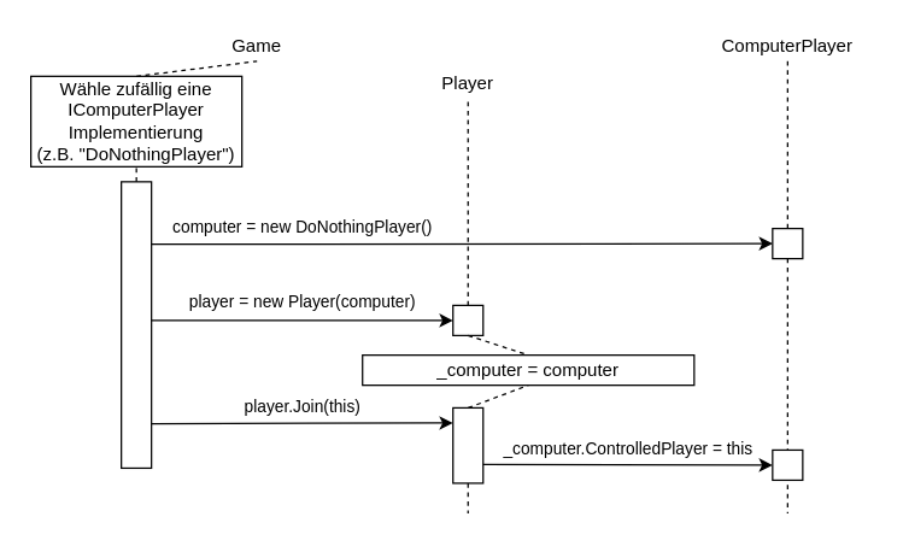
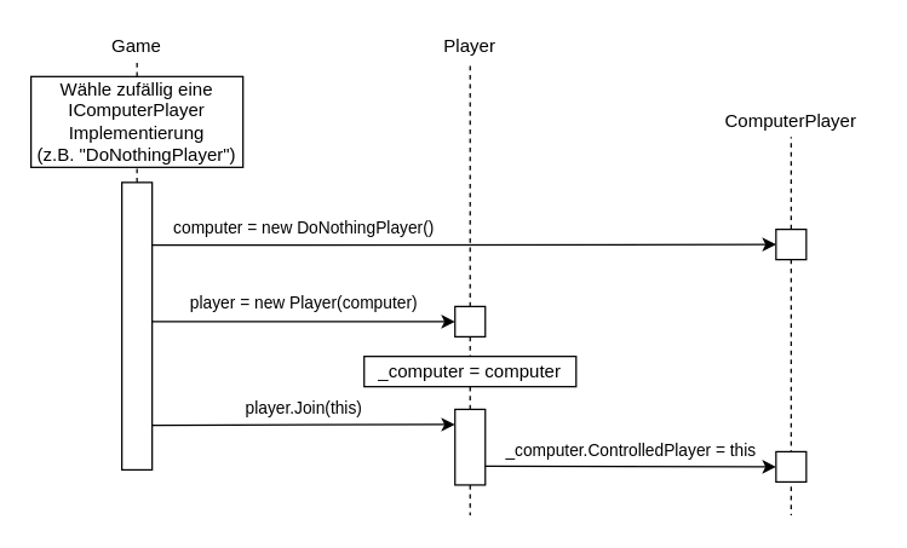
- <mxCell id="2" value="Game" style="text;html=1;strokeColor=none;fillColor=none;align=center;verticalAlign=middle;whiteSpace=wrap;rounded=0;" vertex="1" parent="1"><mxGeometry x="150" y="20" width="40" height="20" as="geometry" /></mxCell>
+ <mxCell id="2" value="Game" style="text;html=1;strokeColor=none;fillColor=none;align=center;verticalAlign=middle;whiteSpace=wrap;rounded=0;" vertex="1" parent="1"><mxGeometry x="70" y="20" width="40" height="20" as="geometry" /></mxCell>
- <mxCell id="12" value="ComputerPlayer" style="text;html=1;strokeColor=none;fillColor=none;align=center;verticalAlign=middle;whiteSpace=wrap;rounded=0;" vertex="1" parent="1"><mxGeometry x="467" y="20" width="110" height="20" as="geometry" /></mxCell>
+ <mxCell id="12" value="ComputerPlayer" style="text;html=1;strokeColor=none;fillColor=none;align=center;verticalAlign=middle;whiteSpace=wrap;rounded=0;" vertex="1" parent="1"><mxGeometry x="467" y="70" width="110" height="20" as="geometry" /></mxCell>
- <mxCell id="6" value="Player" style="text;html=1;strokeColor=none;fillColor=none;align=center;verticalAlign=middle;whiteSpace=wrap;rounded=0;" vertex="1" parent="1"><mxGeometry x="290" y="45" width="40" height="20" as="geometry" /></mxCell>
+ <mxCell id="6" value="Player" style="text;html=1;strokeColor=none;fillColor=none;align=center;verticalAlign=middle;whiteSpace=wrap;rounded=0;" vertex="1" parent="1"><mxGeometry x="290" y="20" width="40" height="20" as="geometry" /></mxCell>
- <mxCell id="20" value="_computer = computer" style="rounded=0;whiteSpace=wrap;html=1;" vertex="1" parent="1"><mxGeometry x="240" y="235" width="220" height="20" as="geometry" /></mxCell>
+ <mxCell id="20" value="_computer = computer" style="rounded=0;whiteSpace=wrap;html=1;" vertex="1" parent="1"><mxGeometry x="240" y="235" width="140" height="20" as="geometry" /></mxCell>
